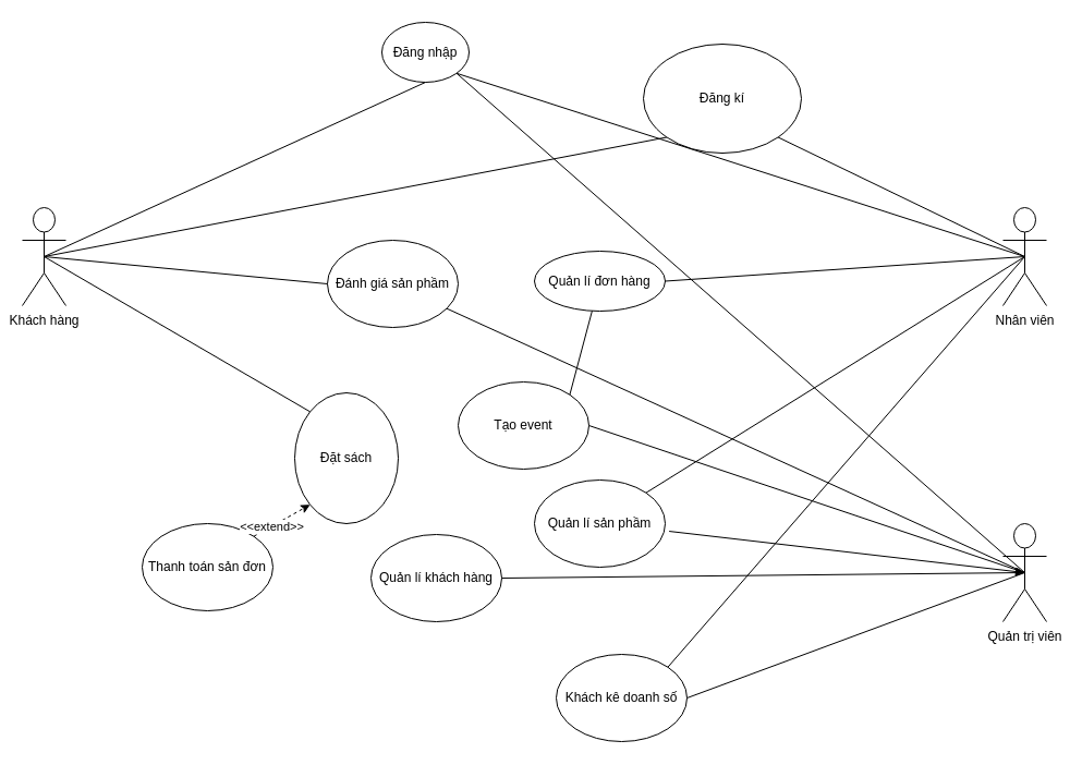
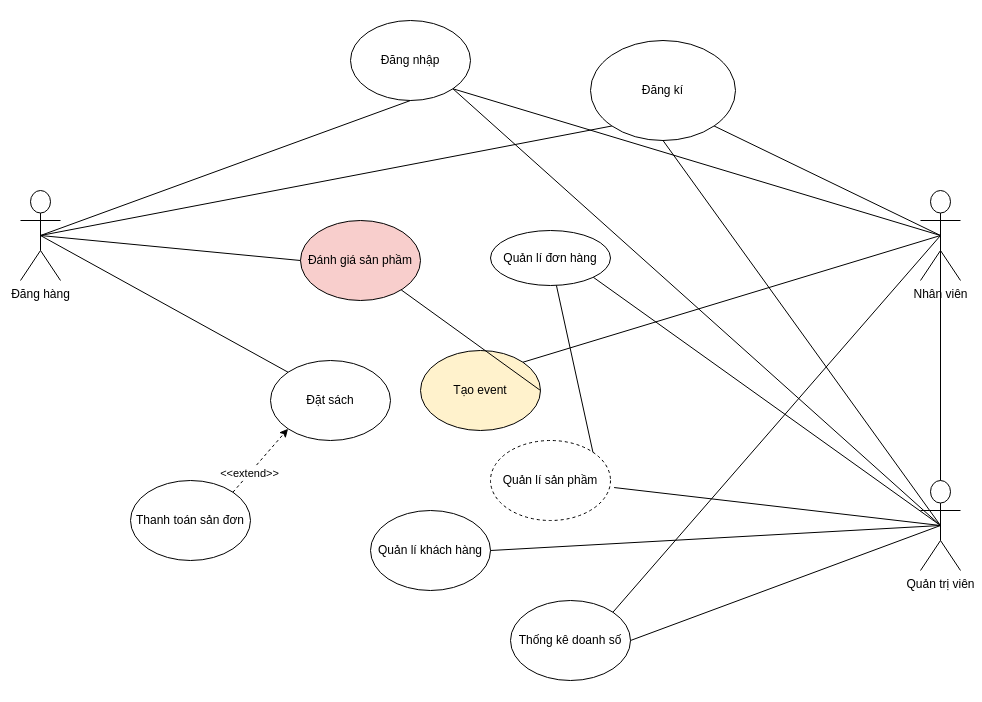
- <mxCell id="3" value="Đăng nhập" style="ellipse;whiteSpace=wrap;html=1;" parent="1" vertex="1"><mxGeometry x="350" y="20" width="80" height="55" as="geometry" /></mxCell>
+ <mxCell id="3" value="Đăng nhập" style="ellipse;whiteSpace=wrap;html=1;" parent="1" vertex="1"><mxGeometry x="350" y="20" width="120" height="80" as="geometry" /></mxCell>
- <mxCell id="23" value="" style="endArrow=none;html=1;rounded=0;entryX=1;entryY=0.5;entryDx=0;entryDy=0;exitX=0.5;exitY=0.5;exitDx=0;exitDy=0;exitPerimeter=0;" parent="1" source="10" target="7" edge="1"><mxGeometry width="50" height="50" relative="1" as="geometry"><mxPoint x="510" y="380" as="sourcePoint" /><mxPoint x="560" y="330" as="targetPoint" /></mxGeometry></mxCell>
+ <mxCell id="23" value="" style="endArrow=none;html=1;rounded=0;exitX=0.5;exitY=0.5;exitDx=0;exitDy=0;exitPerimeter=0;" parent="1" source="10" target="11" edge="1"><mxGeometry width="50" height="50" relative="1" as="geometry"><mxPoint x="510" y="380" as="sourcePoint" /><mxPoint x="560" y="330" as="targetPoint" /></mxGeometry></mxCell>
- <mxCell id="6" value="Đánh giá sản phầm" style="ellipse;whiteSpace=wrap;html=1;" parent="1" vertex="1"><mxGeometry x="300" y="220" width="120" height="80" as="geometry" /></mxCell>
+ <mxCell id="6" value="Đánh giá sản phầm" style="ellipse;whiteSpace=wrap;html=1;fillColor=#f8cecc;" parent="1" vertex="1"><mxGeometry x="300" y="220" width="120" height="80" as="geometry" /></mxCell>
- <mxCell id="2" value="Khách hàng" style="shape=umlActor;verticalLabelPosition=bottom;verticalAlign=top;html=1;outlineConnect=0;" parent="1" vertex="1"><mxGeometry x="20" y="190" width="40" height="90" as="geometry" /></mxCell>
+ <mxCell id="2" value="Đăng hàng" style="shape=umlActor;verticalLabelPosition=bottom;verticalAlign=top;html=1;outlineConnect=0;" parent="1" vertex="1"><mxGeometry x="20" y="190" width="40" height="90" as="geometry" /></mxCell>
- <mxCell id="24" value="" style="endArrow=none;html=1;rounded=0;exitX=1;exitY=0;exitDx=0;exitDy=0;" parent="1" source="8" target="7" edge="1"><mxGeometry width="50" height="50" relative="1" as="geometry"><mxPoint x="530" y="370" as="sourcePoint" /><mxPoint x="560" y="330" as="targetPoint" /></mxGeometry></mxCell>
+ <mxCell id="24" value="" style="endArrow=none;html=1;rounded=0;entryX=0.5;entryY=0.5;entryDx=0;entryDy=0;entryPerimeter=0;exitX=1;exitY=0;exitDx=0;exitDy=0;" parent="1" source="8" target="10" edge="1"><mxGeometry width="50" height="50" relative="1" as="geometry"><mxPoint x="530" y="370" as="sourcePoint" /><mxPoint x="560" y="330" as="targetPoint" /></mxGeometry></mxCell>
+ <mxCell id="22" value="" style="endArrow=none;html=1;rounded=0;exitX=0.5;exitY=1;exitDx=0;exitDy=0;entryX=0.5;entryY=0.5;entryDx=0;entryDy=0;entryPerimeter=0;" parent="1" source="4" target="11" edge="1"><mxGeometry width="50" height="50" relative="1" as="geometry"><mxPoint x="510" y="380" as="sourcePoint" /><mxPoint x="560" y="330" as="targetPoint" /></mxGeometry></mxCell>
- <mxCell id="29" value="" style="endArrow=none;html=1;rounded=0;exitX=1;exitY=0;exitDx=0;exitDy=0;entryX=0.5;entryY=0.5;entryDx=0;entryDy=0;entryPerimeter=0;" edge="1" parent="1" source="26" target="10"><mxGeometry width="50" height="50" relative="1" as="geometry"><mxPoint x="500" y="370" as="sourcePoint" /><mxPoint x="940" y="240" as="targetPoint" /></mxGeometry></mxCell>
+ <mxCell id="29" value="" style="endArrow=none;html=1;rounded=0;exitX=1;exitY=0;exitDx=0;exitDy=0;" edge="1" parent="1" source="26" target="7"><mxGeometry width="50" height="50" relative="1" as="geometry"><mxPoint x="500" y="370" as="sourcePoint" /><mxPoint x="940" y="240" as="targetPoint" /></mxGeometry></mxCell>
- <mxCell id="8" value="Tạo event" style="ellipse;whiteSpace=wrap;html=1;" parent="1" vertex="1"><mxGeometry x="420" y="350" width="120" height="80" as="geometry" /></mxCell>
+ <mxCell id="8" value="Tạo event" style="ellipse;whiteSpace=wrap;html=1;fillColor=#fff2cc;" parent="1" vertex="1"><mxGeometry x="420" y="350" width="120" height="80" as="geometry" /></mxCell>
- <mxCell id="28" value="" style="endArrow=none;html=1;rounded=0;exitX=0.5;exitY=0.5;exitDx=0;exitDy=0;exitPerimeter=0;" edge="1" parent="1" source="11" target="6"><mxGeometry width="50" height="50" relative="1" as="geometry"><mxPoint x="500" y="370" as="sourcePoint" /><mxPoint x="550" y="320" as="targetPoint" /></mxGeometry></mxCell>
+ <mxCell id="28" value="" style="endArrow=none;html=1;rounded=0;entryX=1;entryY=1;entryDx=0;entryDy=0;exitX=0.5;exitY=0.5;exitDx=0;exitDy=0;exitPerimeter=0;" edge="1" parent="1" source="11" target="7"><mxGeometry width="50" height="50" relative="1" as="geometry"><mxPoint x="500" y="370" as="sourcePoint" /><mxPoint x="550" y="320" as="targetPoint" /></mxGeometry></mxCell>
- <mxCell id="5" value="Đặt sách" style="ellipse;whiteSpace=wrap;html=1;" parent="1" vertex="1"><mxGeometry x="270" y="360" width="95" height="120" as="geometry" /></mxCell>
+ <mxCell id="5" value="Đặt sách" style="ellipse;whiteSpace=wrap;html=1;" parent="1" vertex="1"><mxGeometry x="270" y="360" width="120" height="80" as="geometry" /></mxCell>
- <mxCell id="27" value="" style="endArrow=none;html=1;rounded=0;exitX=1;exitY=0.5;exitDx=0;exitDy=0;entryX=0.5;entryY=0.5;entryDx=0;entryDy=0;entryPerimeter=0;" edge="1" parent="1" source="8" target="11"><mxGeometry width="50" height="50" relative="1" as="geometry"><mxPoint x="500" y="370" as="sourcePoint" /><mxPoint x="550" y="320" as="targetPoint" /></mxGeometry></mxCell>
+ <mxCell id="27" value="" style="endArrow=none;html=1;rounded=0;exitX=1;exitY=0.5;exitDx=0;exitDy=0;" edge="1" parent="1" source="8" target="6"><mxGeometry width="50" height="50" relative="1" as="geometry"><mxPoint x="500" y="370" as="sourcePoint" /><mxPoint x="550" y="320" as="targetPoint" /></mxGeometry></mxCell>
- <mxCell id="26" value="Quản lí sản phầm" style="ellipse;whiteSpace=wrap;html=1;" vertex="1" parent="1"><mxGeometry x="490" y="440" width="120" height="80" as="geometry" /></mxCell>
+ <mxCell id="26" value="Quản lí sản phầm" style="ellipse;whiteSpace=wrap;html=1;dashed=1;" vertex="1" parent="1"><mxGeometry x="490" y="440" width="120" height="80" as="geometry" /></mxCell>
- <mxCell id="30" value="" style="endArrow=block;html=1;rounded=0;exitX=1.03;exitY=0.588;exitDx=0;exitDy=0;exitPerimeter=0;entryX=0.5;entryY=0.5;entryDx=0;entryDy=0;entryPerimeter=0;" edge="1" parent="1" source="26" target="11"><mxGeometry width="50" height="50" relative="1" as="geometry"><mxPoint x="500" y="370" as="sourcePoint" /><mxPoint x="550" y="320" as="targetPoint" /></mxGeometry></mxCell>
+ <mxCell id="30" value="" style="endArrow=none;html=1;rounded=0;exitX=1.03;exitY=0.588;exitDx=0;exitDy=0;exitPerimeter=0;entryX=0.5;entryY=0.5;entryDx=0;entryDy=0;entryPerimeter=0;" edge="1" parent="1" source="26" target="11"><mxGeometry width="50" height="50" relative="1" as="geometry"><mxPoint x="500" y="370" as="sourcePoint" /><mxPoint x="550" y="320" as="targetPoint" /></mxGeometry></mxCell>
- <mxCell id="9" value="Quản lí khách hàng" style="ellipse;whiteSpace=wrap;html=1;" parent="1" vertex="1"><mxGeometry x="340" y="490" width="120" height="80" as="geometry" /></mxCell>
+ <mxCell id="9" value="Quản lí khách hàng" style="ellipse;whiteSpace=wrap;html=1;" parent="1" vertex="1"><mxGeometry x="370" y="510" width="120" height="80" as="geometry" /></mxCell>
- <mxCell id="31" value="Khách kê doanh số" style="ellipse;whiteSpace=wrap;html=1;" vertex="1" parent="1"><mxGeometry x="510" y="600" width="120" height="80" as="geometry" /></mxCell>
+ <mxCell id="31" value="Thống kê doanh số" style="ellipse;whiteSpace=wrap;html=1;" vertex="1" parent="1"><mxGeometry x="510" y="600" width="120" height="80" as="geometry" /></mxCell>
